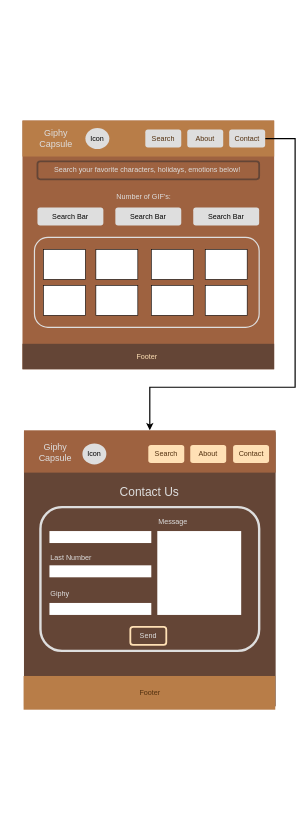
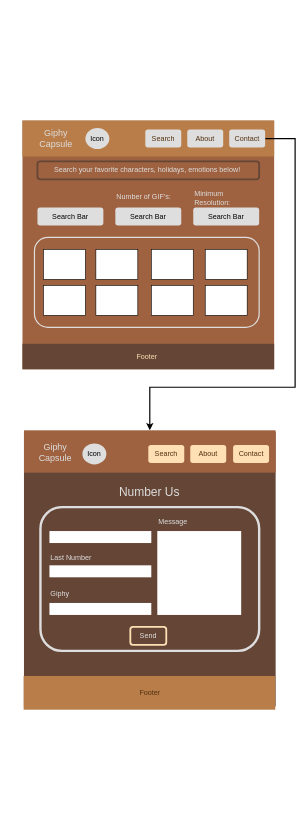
+ <mxCell id="17" value="Minimum Resolution:" style="text;html=1;align=left;verticalAlign=middle;whiteSpace=wrap;rounded=0;fontColor=#DEDEDE;" vertex="1" parent="1"><mxGeometry x="322" y="315" width="60" height="30" as="geometry" /></mxCell>
- <mxCell id="40" value="Contact Us" style="text;html=1;align=center;verticalAlign=middle;whiteSpace=wrap;rounded=0;fontSize=20;fontColor=#DEDEDE;" vertex="1" parent="1"><mxGeometry x="154.96" y="803.75" width="187.82" height="30" as="geometry" /></mxCell>
+ <mxCell id="40" value="Number Us" style="text;html=1;align=center;verticalAlign=middle;whiteSpace=wrap;rounded=0;fontSize=20;fontColor=#DEDEDE;" vertex="1" parent="1"><mxGeometry x="154.96" y="803.75" width="187.82" height="30" as="geometry" /></mxCell>
